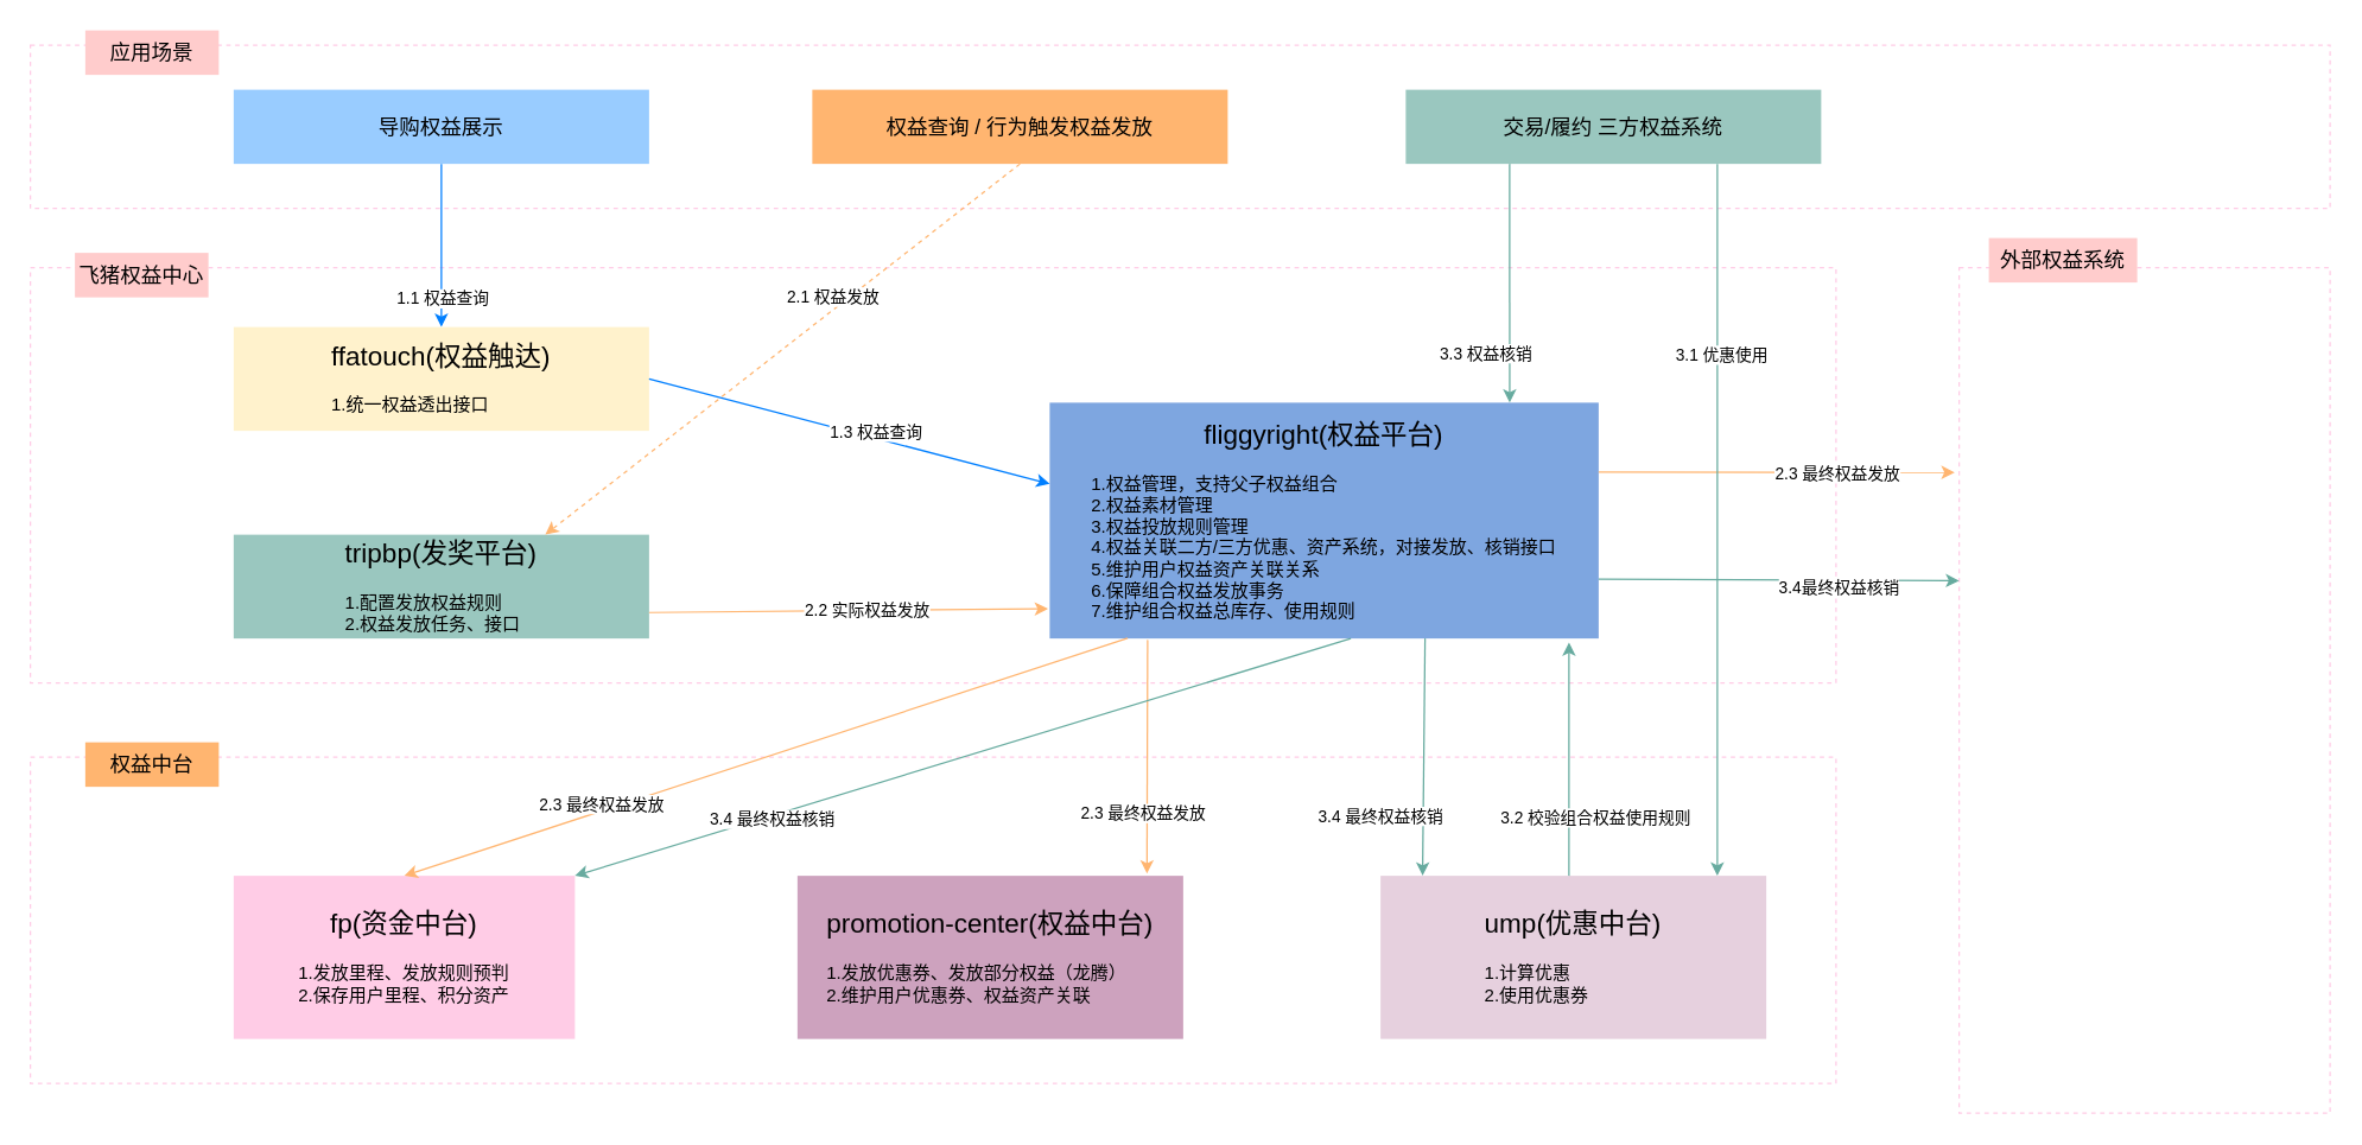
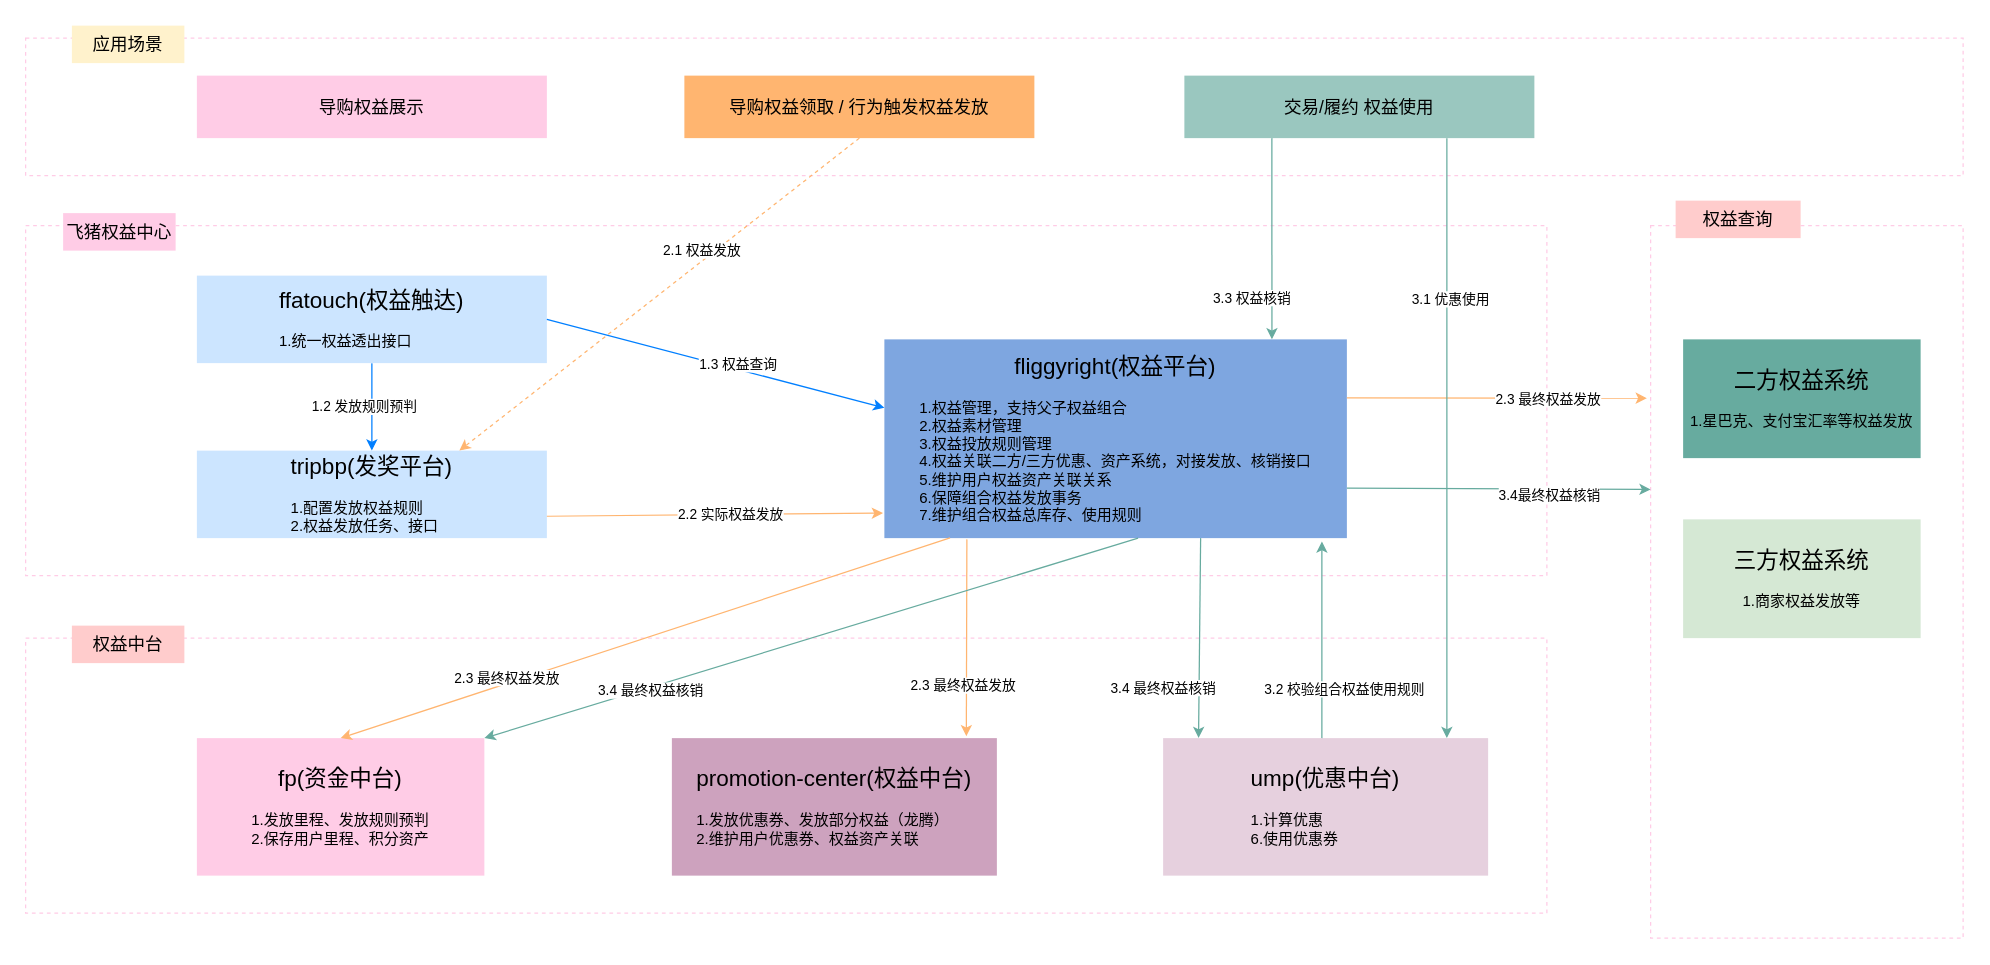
- <mxCell id="14" value="&lt;font style=&quot;font-size: 14px&quot;&gt;应用场景&lt;/font&gt;" style="rounded=0;whiteSpace=wrap;html=1;fillColor=#FFCCCC;strokeColor=none;" vertex="1" parent="1"><mxGeometry x="57" y="20" width="90" height="30" as="geometry" /></mxCell>
+ <mxCell id="14" value="&lt;font style=&quot;font-size: 14px&quot;&gt;应用场景&lt;/font&gt;" style="rounded=0;whiteSpace=wrap;html=1;fillColor=#fff2cc;strokeColor=none;" vertex="1" parent="1"><mxGeometry x="57" y="20" width="90" height="30" as="geometry" /></mxCell>
- <mxCell id="17" value="&lt;font style=&quot;font-size: 14px&quot;&gt;导购权益展示&lt;/font&gt;" style="rounded=0;whiteSpace=wrap;html=1;fillColor=#99CCFF;strokeColor=none;" vertex="1" parent="1"><mxGeometry x="157" y="60" width="280" height="50" as="geometry" /></mxCell>
+ <mxCell id="17" value="&lt;font style=&quot;font-size: 14px&quot;&gt;导购权益展示&lt;/font&gt;" style="rounded=0;whiteSpace=wrap;html=1;fillColor=#ffcce6;strokeColor=none;" vertex="1" parent="1"><mxGeometry x="157" y="60" width="280" height="50" as="geometry" /></mxCell>
- <mxCell id="18" value="&lt;font style=&quot;font-size: 14px&quot;&gt;权益查询 / 行为触发权益发放&lt;/font&gt;" style="rounded=0;whiteSpace=wrap;html=1;fillColor=#FFB570;strokeColor=none;" vertex="1" parent="1"><mxGeometry x="547" y="60" width="280" height="50" as="geometry" /></mxCell>
+ <mxCell id="18" value="&lt;font style=&quot;font-size: 14px&quot;&gt;导购权益领取 / 行为触发权益发放&lt;/font&gt;" style="rounded=0;whiteSpace=wrap;html=1;fillColor=#FFB570;strokeColor=none;" vertex="1" parent="1"><mxGeometry x="547" y="60" width="280" height="50" as="geometry" /></mxCell>
- <mxCell id="19" value="&lt;font style=&quot;font-size: 14px&quot;&gt;交易/履约 三方权益系统&lt;/font&gt;" style="rounded=0;whiteSpace=wrap;html=1;fillColor=#9AC7BF;strokeColor=none;" vertex="1" parent="1"><mxGeometry x="947" y="60" width="280" height="50" as="geometry" /></mxCell>
+ <mxCell id="19" value="&lt;font style=&quot;font-size: 14px&quot;&gt;交易/履约 权益使用&lt;/font&gt;" style="rounded=0;whiteSpace=wrap;html=1;fillColor=#9AC7BF;strokeColor=none;" vertex="1" parent="1"><mxGeometry x="947" y="60" width="280" height="50" as="geometry" /></mxCell>
- <mxCell id="20" value="" style="endArrow=classic;html=1;exitX=0.5;exitY=1;exitDx=0;exitDy=0;entryX=0.5;entryY=0;entryDx=0;entryDy=0;strokeColor=#007FFF;fillColor=#66B2FF;" edge="1" parent="1" source="17" target="47"><mxGeometry width="50" height="50" relative="1" as="geometry"><mxPoint x="817" y="330" as="sourcePoint" /><mxPoint x="867" y="280" as="targetPoint" /></mxGeometry></mxCell>
- <mxCell id="21" value="1.1 权益查询" style="edgeLabel;html=1;align=center;verticalAlign=middle;resizable=0;points=[];" connectable="0" vertex="1" parent="20"><mxGeometry x="0.153" relative="1" as="geometry"><mxPoint y="27" as="offset" /></mxGeometry></mxCell>
- <mxCell id="12" value="&lt;font style=&quot;font-size: 14px&quot;&gt;外部权益系统&lt;/font&gt;" style="rounded=0;whiteSpace=wrap;html=1;fillColor=#FFCCCC;strokeColor=none;" vertex="1" parent="1"><mxGeometry x="1340" y="160" width="100" height="30" as="geometry" /></mxCell>
+ <mxCell id="12" value="&lt;font style=&quot;font-size: 14px&quot;&gt;权益查询&lt;/font&gt;" style="rounded=0;whiteSpace=wrap;html=1;fillColor=#FFCCCC;strokeColor=none;" vertex="1" parent="1"><mxGeometry x="1340" y="160" width="100" height="30" as="geometry" /></mxCell>
- <mxCell id="6" value="&lt;font style=&quot;font-size: 14px&quot;&gt;飞猪权益中心&lt;/font&gt;" style="rounded=0;whiteSpace=wrap;html=1;fillColor=#FFCCCC;strokeColor=none;" vertex="1" parent="1"><mxGeometry x="50" y="170" width="90" height="30" as="geometry" /></mxCell>
+ <mxCell id="6" value="&lt;font style=&quot;font-size: 14px&quot;&gt;飞猪权益中心&lt;/font&gt;" style="rounded=0;whiteSpace=wrap;html=1;fillColor=#ffcce6;strokeColor=none;" vertex="1" parent="1"><mxGeometry x="50" y="170" width="90" height="30" as="geometry" /></mxCell>
- <mxCell id="47" value="&lt;font style=&quot;font-size: 18px&quot;&gt;ffatouch(权益触达)&lt;br&gt;&lt;/font&gt;&lt;br&gt;&lt;div style=&quot;text-align: left&quot;&gt;1.统一权益透出接口&lt;/div&gt;" style="rounded=0;whiteSpace=wrap;html=1;fillColor=#fff2cc;strokeColor=none;" vertex="1" parent="1"><mxGeometry x="157" y="220" width="280" height="70" as="geometry" /></mxCell>
+ <mxCell id="47" value="&lt;font style=&quot;font-size: 18px&quot;&gt;ffatouch(权益触达)&lt;br&gt;&lt;/font&gt;&lt;br&gt;&lt;div style=&quot;text-align: left&quot;&gt;1.统一权益透出接口&lt;/div&gt;" style="rounded=0;whiteSpace=wrap;html=1;fillColor=#CCE5FF;strokeColor=none;" vertex="1" parent="1"><mxGeometry x="157" y="220" width="280" height="70" as="geometry" /></mxCell>
+ <mxCell id="10" value="&lt;font style=&quot;font-size: 18px&quot;&gt;二方权益系统&lt;br&gt;&lt;/font&gt;&lt;br&gt;1.星巴克、支付宝汇率等权益发放" style="rounded=0;whiteSpace=wrap;html=1;fillColor=#67AB9F;strokeColor=none;" vertex="1" parent="1"><mxGeometry x="1346" y="271" width="190" height="95" as="geometry" /></mxCell>
+ <mxCell id="22" value="" style="endArrow=classic;html=1;strokeColor=#007FFF;fillColor=#66B2FF;exitX=0.5;exitY=1;exitDx=0;exitDy=0;" edge="1" parent="1" source="47" target="7"><mxGeometry width="50" height="50" relative="1" as="geometry"><mxPoint x="500" y="311" as="sourcePoint" /><mxPoint x="477" y="290" as="targetPoint" /></mxGeometry></mxCell>
+ <mxCell id="23" value="1.2 发放规则预判" style="edgeLabel;html=1;align=center;verticalAlign=middle;resizable=0;points=[];" connectable="0" vertex="1" parent="22"><mxGeometry x="0.126" y="4" relative="1" as="geometry"><mxPoint x="-10.99" y="-4.75" as="offset" /></mxGeometry></mxCell>
- <mxCell id="7" value="&lt;font style=&quot;font-size: 18px&quot;&gt;tripbp(发奖平台)&lt;br&gt;&lt;/font&gt;&lt;br&gt;&lt;div style=&quot;text-align: left&quot;&gt;&lt;span&gt;1.配置发放权益规则&lt;/span&gt;&lt;/div&gt;&lt;div style=&quot;text-align: left&quot;&gt;&lt;span&gt;2.权益发放任务、接口&lt;/span&gt;&lt;/div&gt;" style="rounded=0;whiteSpace=wrap;html=1;fillColor=#9ac7bf;strokeColor=none;" vertex="1" parent="1"><mxGeometry x="157" y="360" width="280" height="70" as="geometry" /></mxCell>
+ <mxCell id="7" value="&lt;font style=&quot;font-size: 18px&quot;&gt;tripbp(发奖平台)&lt;br&gt;&lt;/font&gt;&lt;br&gt;&lt;div style=&quot;text-align: left&quot;&gt;&lt;span&gt;1.配置发放权益规则&lt;/span&gt;&lt;/div&gt;&lt;div style=&quot;text-align: left&quot;&gt;&lt;span&gt;2.权益发放任务、接口&lt;/span&gt;&lt;/div&gt;" style="rounded=0;whiteSpace=wrap;html=1;fillColor=#CCE5FF;strokeColor=none;" vertex="1" parent="1"><mxGeometry x="157" y="360" width="280" height="70" as="geometry" /></mxCell>
+ <mxCell id="15" value="&lt;font style=&quot;font-size: 18px&quot;&gt;三方权益系统&lt;br&gt;&lt;/font&gt;&lt;br&gt;1.商家权益发放等" style="rounded=0;whiteSpace=wrap;html=1;fillColor=#D5E8D4;strokeColor=none;" vertex="1" parent="1"><mxGeometry x="1346" y="415" width="190" height="95" as="geometry" /></mxCell>
- <mxCell id="11" value="&lt;font style=&quot;font-size: 14px&quot;&gt;权益中台&lt;/font&gt;" style="rounded=0;whiteSpace=wrap;html=1;fillColor=#ffb570;strokeColor=none;" vertex="1" parent="1"><mxGeometry x="57" y="500" width="90" height="30" as="geometry" /></mxCell>
+ <mxCell id="11" value="&lt;font style=&quot;font-size: 14px&quot;&gt;权益中台&lt;/font&gt;" style="rounded=0;whiteSpace=wrap;html=1;fillColor=#FFCCCC;strokeColor=none;" vertex="1" parent="1"><mxGeometry x="57" y="500" width="90" height="30" as="geometry" /></mxCell>
- <mxCell id="8" value="&lt;font style=&quot;font-size: 18px&quot;&gt;ump(优惠中台)&lt;br&gt;&lt;/font&gt;&lt;br&gt;&lt;div style=&quot;text-align: left&quot;&gt;&lt;span&gt;1.计算优惠&lt;/span&gt;&lt;/div&gt;&lt;div style=&quot;text-align: left&quot;&gt;&lt;span&gt;2.使用优惠券&lt;/span&gt;&lt;/div&gt;" style="rounded=0;whiteSpace=wrap;html=1;fillColor=#E6D0DE;strokeColor=none;" vertex="1" parent="1"><mxGeometry x="930" y="590" width="260" height="110" as="geometry" /></mxCell>
+ <mxCell id="8" value="&lt;font style=&quot;font-size: 18px&quot;&gt;ump(优惠中台)&lt;br&gt;&lt;/font&gt;&lt;br&gt;&lt;div style=&quot;text-align: left&quot;&gt;&lt;span&gt;1.计算优惠&lt;/span&gt;&lt;/div&gt;&lt;div style=&quot;text-align: left&quot;&gt;&lt;span&gt;6.使用优惠券&lt;/span&gt;&lt;/div&gt;" style="rounded=0;whiteSpace=wrap;html=1;fillColor=#E6D0DE;strokeColor=none;" vertex="1" parent="1"><mxGeometry x="930" y="590" width="260" height="110" as="geometry" /></mxCell>
